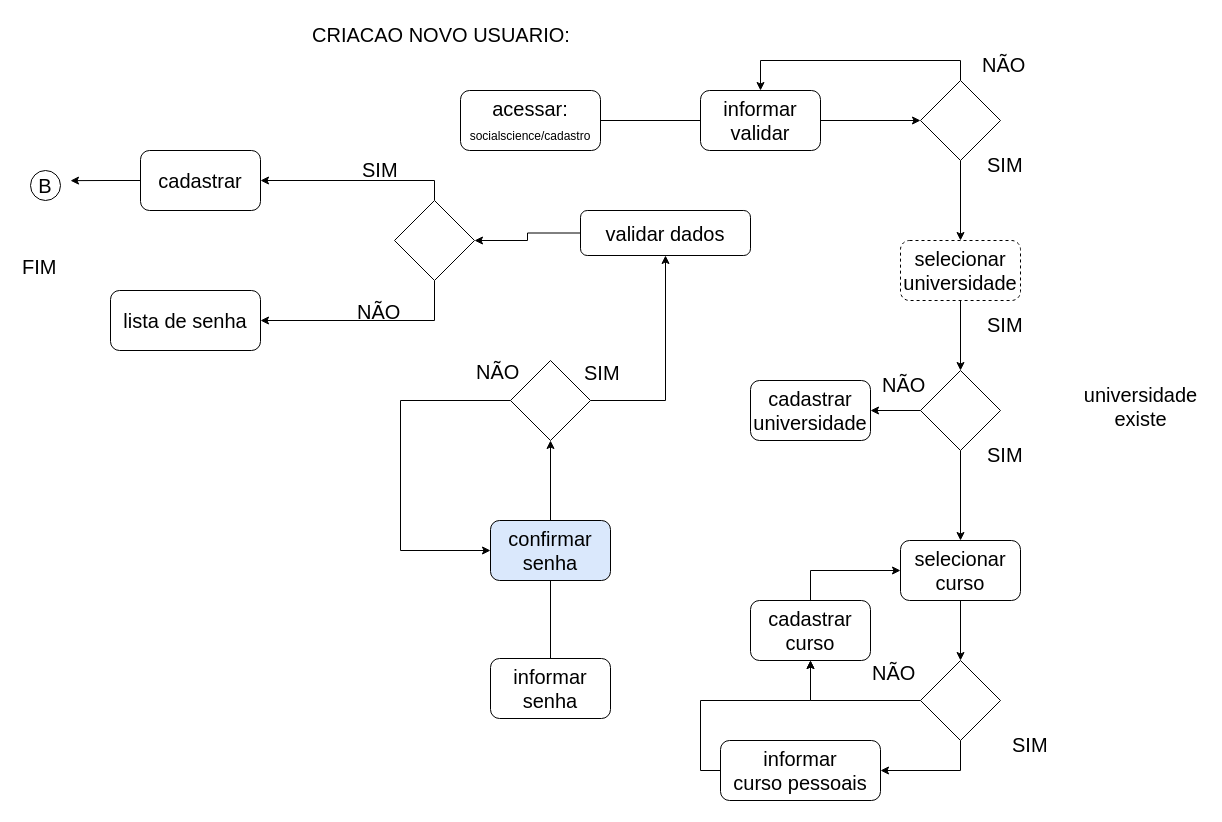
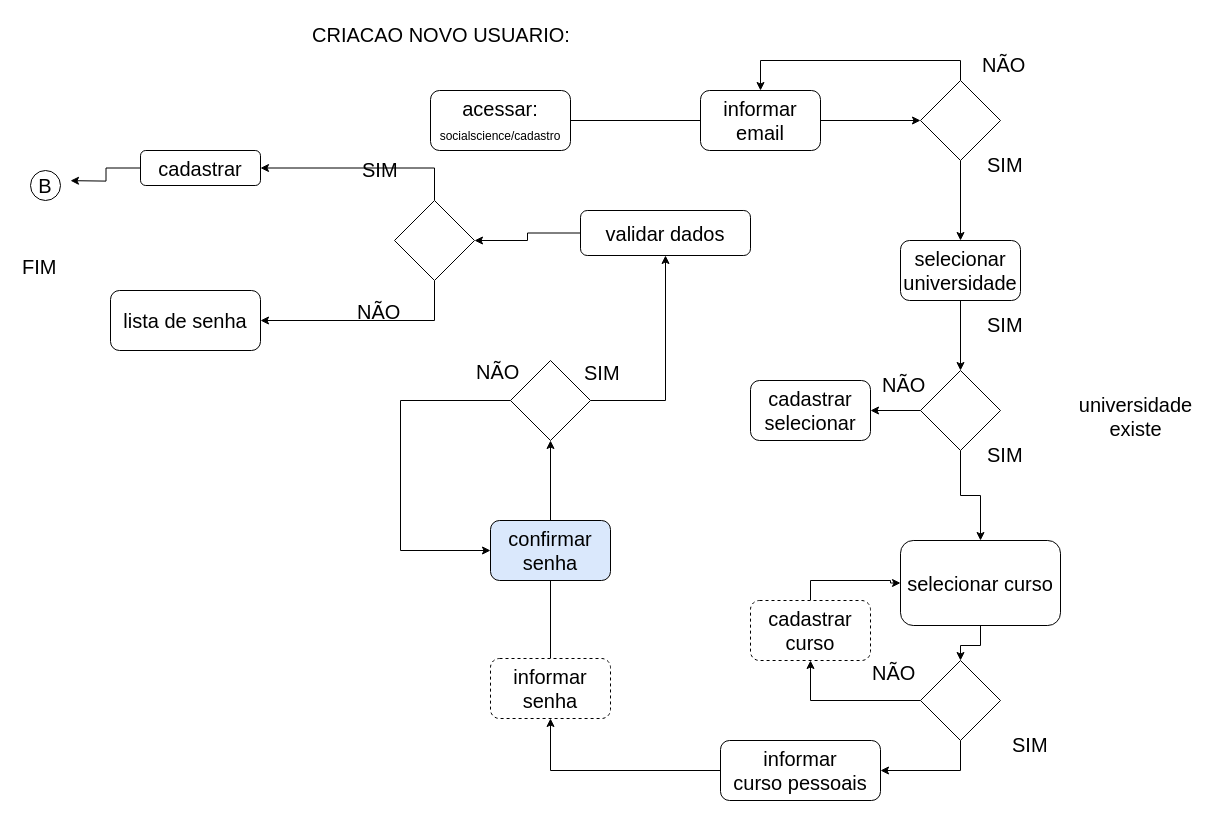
- <mxCell id="4" value="acessar:&lt;br&gt;&lt;font style=&quot;font-size: 12px&quot;&gt;socialscience/cadastro&lt;/font&gt;" style="rounded=1;whiteSpace=wrap;html=1;fontSize=20;" vertex="1" parent="1"><mxGeometry x="460" y="90" width="140" height="60" as="geometry" /></mxCell>
+ <mxCell id="4" value="acessar:&lt;br&gt;&lt;font style=&quot;font-size: 12px&quot;&gt;socialscience/cadastro&lt;/font&gt;" style="rounded=1;whiteSpace=wrap;html=1;fontSize=20;" vertex="1" parent="1"><mxGeometry x="430" y="90" width="140" height="60" as="geometry" /></mxCell>
- <mxCell id="6" value="informar validar" style="rounded=1;whiteSpace=wrap;html=1;fontSize=20;" vertex="1" parent="1"><mxGeometry x="700" y="90" width="120" height="60" as="geometry" /></mxCell>
+ <mxCell id="6" value="informar email" style="rounded=1;whiteSpace=wrap;html=1;fontSize=20;" vertex="1" parent="1"><mxGeometry x="700" y="90" width="120" height="60" as="geometry" /></mxCell>
- <mxCell id="48" value="cadastrar" style="rounded=1;whiteSpace=wrap;html=1;fontSize=20;align=center;" vertex="1" parent="1"><mxGeometry x="140" y="150" width="120" height="60" as="geometry" /></mxCell>
+ <mxCell id="48" value="cadastrar" style="rounded=1;whiteSpace=wrap;html=1;fontSize=20;align=center;" vertex="1" parent="1"><mxGeometry x="140" y="150" width="120" height="35" as="geometry" /></mxCell>
- <mxCell id="13" value="selecionar universidade" style="rounded=1;whiteSpace=wrap;html=1;fontSize=20;dashed=1;" vertex="1" parent="1"><mxGeometry x="900" y="240" width="120" height="60" as="geometry" /></mxCell>
+ <mxCell id="13" value="selecionar universidade" style="rounded=1;whiteSpace=wrap;html=1;fontSize=20;" vertex="1" parent="1"><mxGeometry x="900" y="240" width="120" height="60" as="geometry" /></mxCell>
- <mxCell id="17" value="universidade&lt;br&gt;existe" style="text;html=1;resizable=0;points=[];autosize=1;align=center;verticalAlign=top;spacingTop=-4;fontSize=20;" vertex="1" parent="1"><mxGeometry x="1075" y="380" width="130" height="50" as="geometry" /></mxCell>
+ <mxCell id="17" value="universidade&lt;br&gt;existe" style="text;html=1;resizable=0;points=[];autosize=1;align=center;verticalAlign=top;spacingTop=-4;fontSize=20;" vertex="1" parent="1"><mxGeometry x="1070" y="390" width="130" height="50" as="geometry" /></mxCell>
- <mxCell id="18" value="cadastrar&lt;br&gt;universidade" style="rounded=1;whiteSpace=wrap;html=1;fontSize=20;align=center;" vertex="1" parent="1"><mxGeometry x="750" y="380" width="120" height="60" as="geometry" /></mxCell>
+ <mxCell id="18" value="cadastrar&lt;br&gt;selecionar" style="rounded=1;whiteSpace=wrap;html=1;fontSize=20;align=center;" vertex="1" parent="1"><mxGeometry x="750" y="380" width="120" height="60" as="geometry" /></mxCell>
- <mxCell id="21" value="selecionar curso" style="rounded=1;whiteSpace=wrap;html=1;fontSize=20;align=center;" vertex="1" parent="1"><mxGeometry x="900" y="540" width="120" height="60" as="geometry" /></mxCell>
+ <mxCell id="21" value="selecionar curso" style="rounded=1;whiteSpace=wrap;html=1;fontSize=20;align=center;" vertex="1" parent="1"><mxGeometry x="900" y="540" width="160" height="85" as="geometry" /></mxCell>
- <mxCell id="27" value="cadastrar&lt;br&gt;curso" style="rounded=1;whiteSpace=wrap;html=1;fontSize=20;align=center;" vertex="1" parent="1"><mxGeometry x="750" y="600" width="120" height="60" as="geometry" /></mxCell>
+ <mxCell id="27" value="cadastrar&lt;br&gt;curso" style="rounded=1;whiteSpace=wrap;html=1;fontSize=20;align=center;dashed=1;" vertex="1" parent="1"><mxGeometry x="750" y="600" width="120" height="60" as="geometry" /></mxCell>
- <mxCell id="34" value="informar senha" style="rounded=1;whiteSpace=wrap;html=1;fontSize=20;align=center;" vertex="1" parent="1"><mxGeometry x="490" y="658" width="120" height="60" as="geometry" /></mxCell>
+ <mxCell id="34" value="informar senha" style="rounded=1;whiteSpace=wrap;html=1;fontSize=20;align=center;dashed=1;" vertex="1" parent="1"><mxGeometry x="490" y="658" width="120" height="60" as="geometry" /></mxCell>
- <mxCell id="31" style="edgeStyle=orthogonalEdgeStyle;rounded=0;orthogonalLoop=1;jettySize=auto;html=1;exitX=0;exitY=0.5;exitDx=0;exitDy=0;fontSize=20;" edge="1" parent="1" source="32" target="27"><mxGeometry relative="1" as="geometry" /></mxCell>
+ <mxCell id="31" style="edgeStyle=orthogonalEdgeStyle;rounded=0;orthogonalLoop=1;jettySize=auto;html=1;exitX=0;exitY=0.5;exitDx=0;exitDy=0;entryX=0.5;entryY=1;entryDx=0;entryDy=0;fontSize=20;" edge="1" parent="1" source="32" target="34"><mxGeometry relative="1" as="geometry" /></mxCell>
